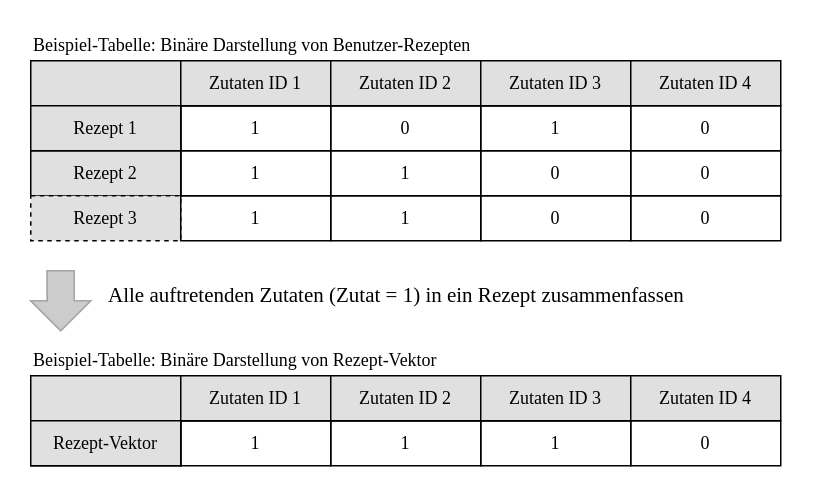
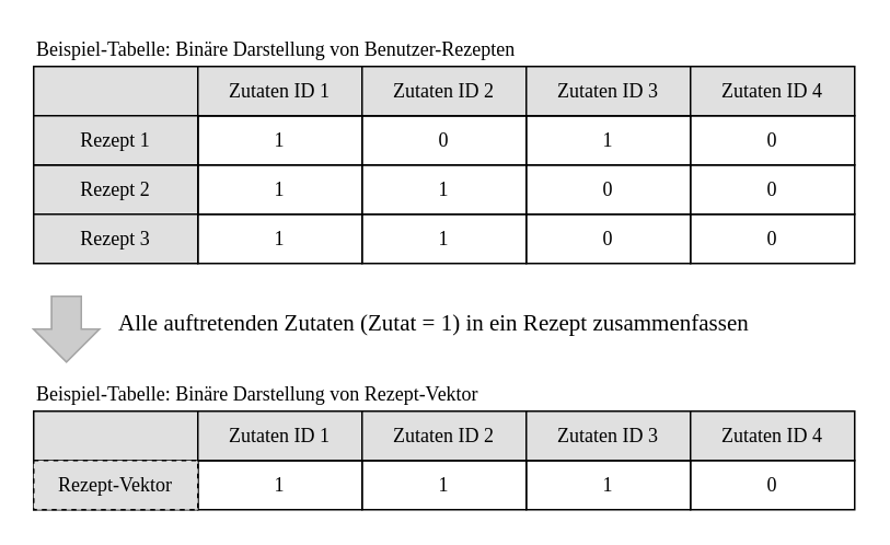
- <mxCell id="15" value="Rezept 3" style="whiteSpace=wrap;html=1;glass=0;strokeColor=#000000;fillColor=#E0E0E0;gradientColor=none;fontSize=12;align=center;fontFamily=Inconsolata;dashed=1;" vertex="1" parent="1"><mxGeometry x="20" y="130" width="100" height="30" as="geometry" /></mxCell>
+ <mxCell id="15" value="Rezept 3" style="whiteSpace=wrap;html=1;glass=0;strokeColor=#000000;fillColor=#E0E0E0;gradientColor=none;fontSize=12;align=center;fontFamily=Inconsolata;" vertex="1" parent="1"><mxGeometry x="20" y="130" width="100" height="30" as="geometry" /></mxCell>
- <mxCell id="32" value="Rezept-Vektor" style="whiteSpace=wrap;html=1;glass=0;strokeColor=#000000;fillColor=#E0E0E0;gradientColor=none;fontSize=12;align=center;fontFamily=Inconsolata;" vertex="1" parent="1"><mxGeometry x="20" y="280" width="100" height="30" as="geometry" /></mxCell>
+ <mxCell id="32" value="Rezept-Vektor" style="whiteSpace=wrap;html=1;glass=0;strokeColor=#000000;fillColor=#E0E0E0;gradientColor=none;fontSize=12;align=center;fontFamily=Inconsolata;dashed=1;" vertex="1" parent="1"><mxGeometry x="20" y="280" width="100" height="30" as="geometry" /></mxCell>
